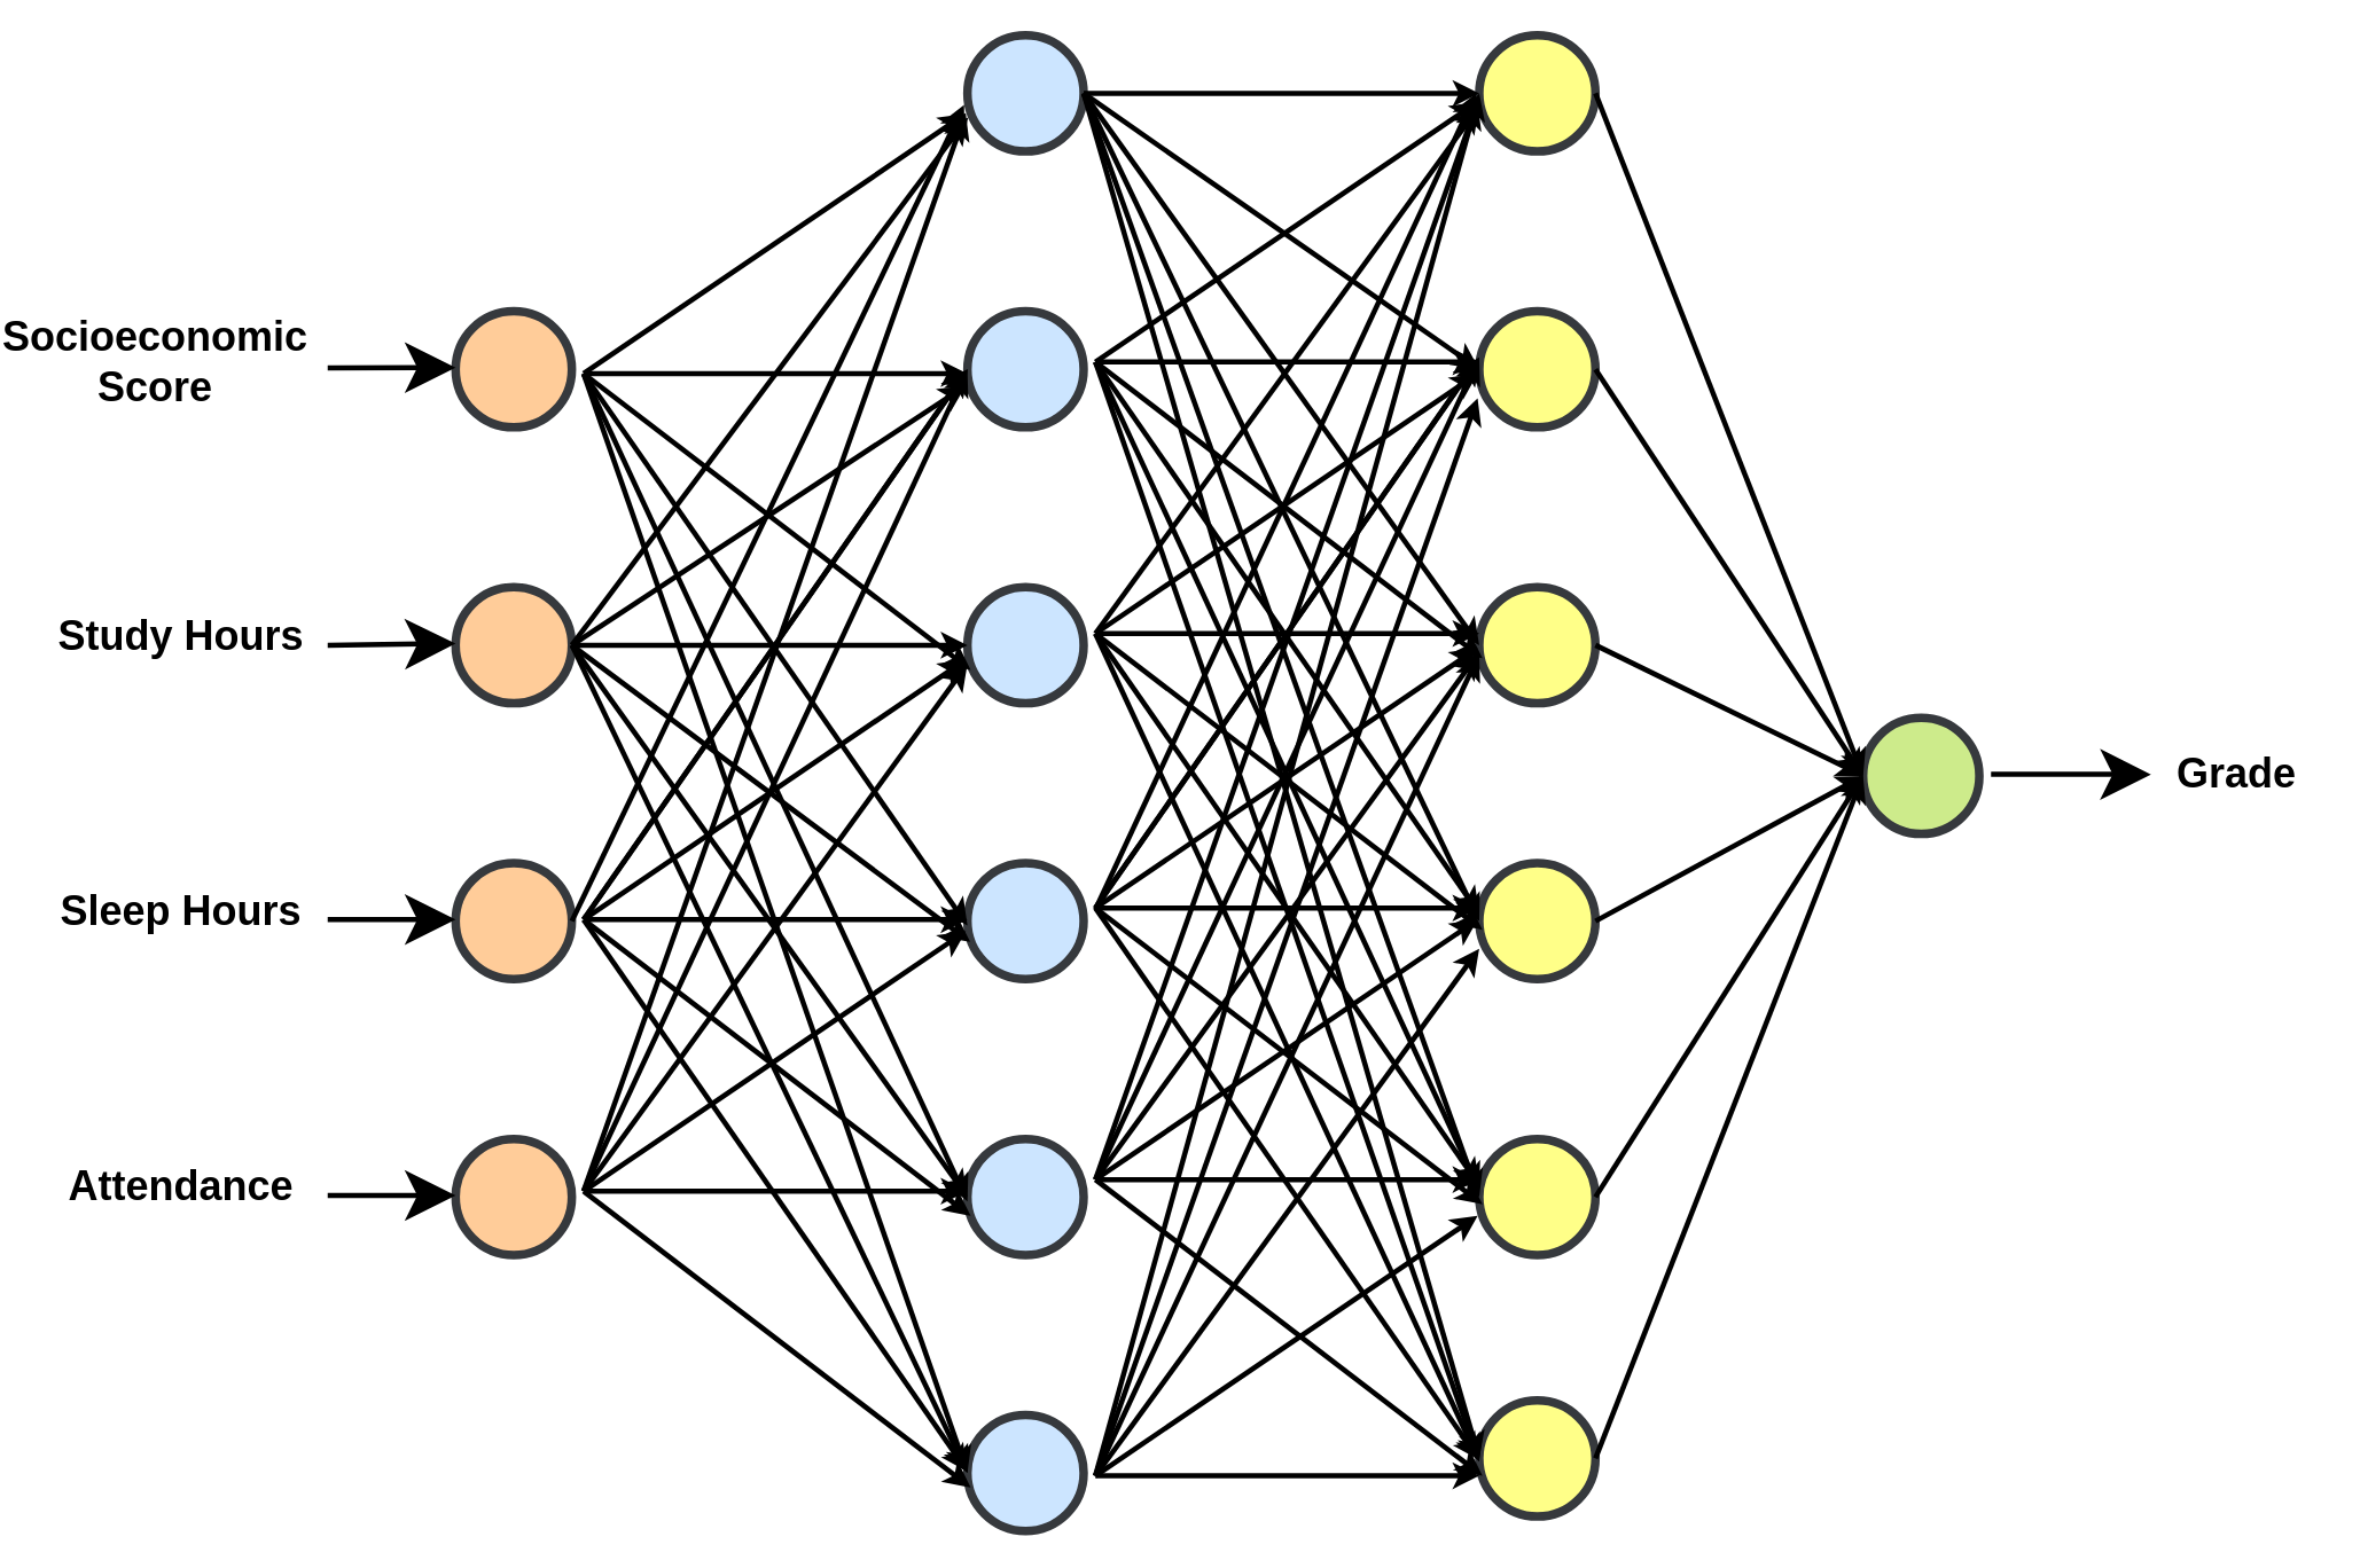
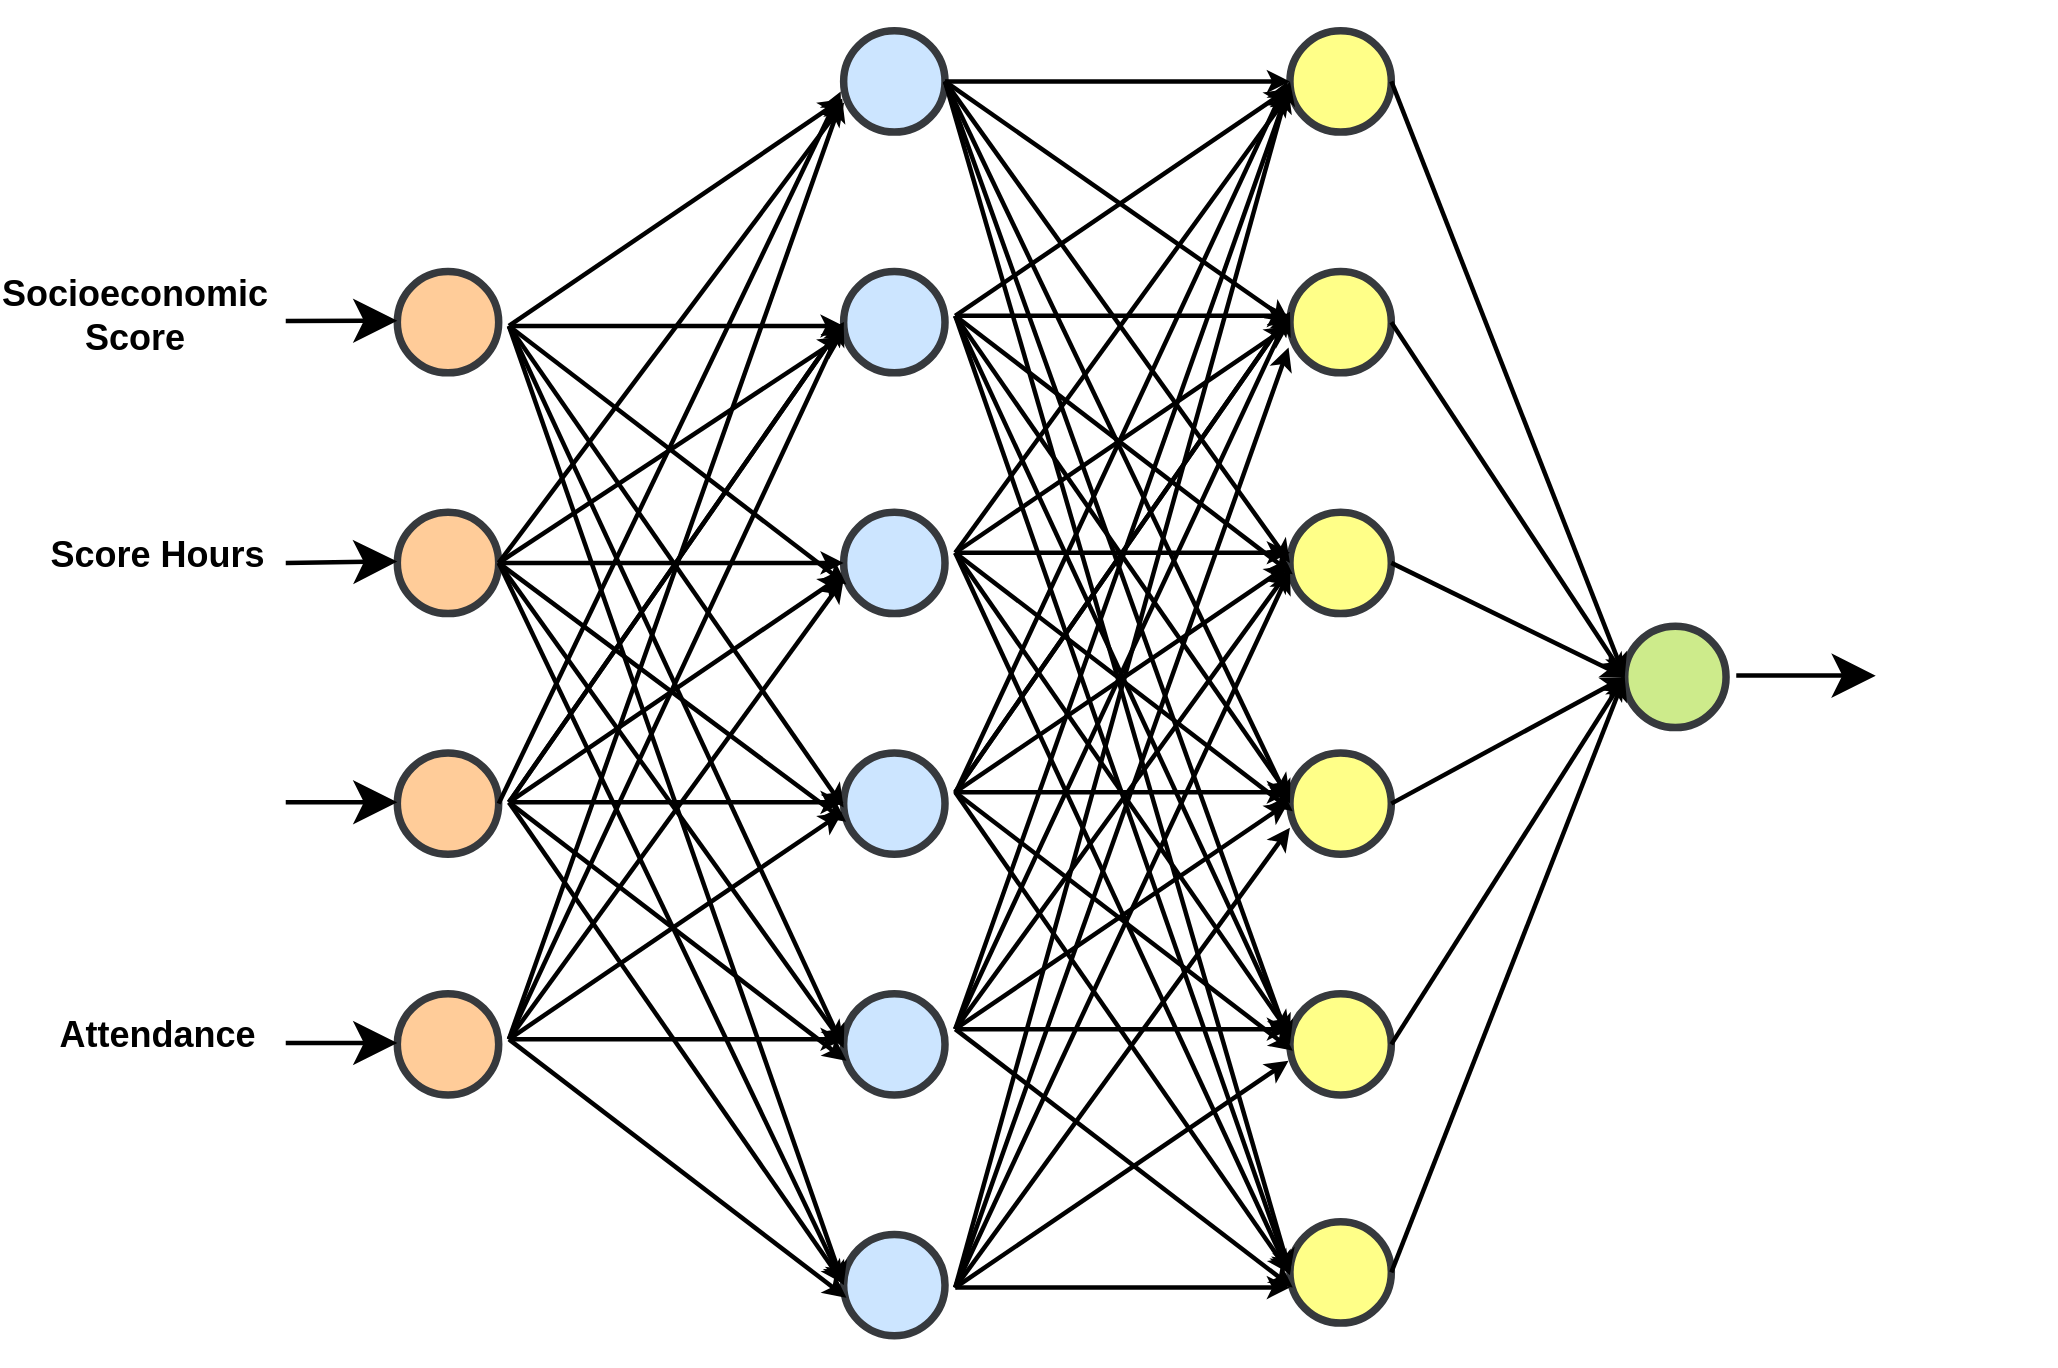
- <mxCell id="94" value="Study Hours" style="text;html=1;align=center;verticalAlign=middle;whiteSpace=wrap;rounded=0;fontSize=24;fontStyle=1" vertex="1" parent="1"><mxGeometry x="20" y="345" width="170" height="50" as="geometry" /></mxCell>
+ <mxCell id="94" value="Score Hours" style="text;html=1;align=center;verticalAlign=middle;whiteSpace=wrap;rounded=0;fontSize=24;fontStyle=1" vertex="1" parent="1"><mxGeometry x="20" y="345" width="170" height="50" as="geometry" /></mxCell>
- <mxCell id="97" value="Grade" style="text;html=1;align=center;verticalAlign=middle;whiteSpace=wrap;rounded=0;fontSize=24;fontStyle=1" vertex="1" parent="1"><mxGeometry x="1250" y="425" width="100" height="50" as="geometry" /></mxCell>
- <mxCell id="95" value="Sleep Hours" style="text;html=1;align=center;verticalAlign=middle;whiteSpace=wrap;rounded=0;fontSize=24;fontStyle=1" vertex="1" parent="1"><mxGeometry x="20" y="505" width="170" height="50" as="geometry" /></mxCell>
